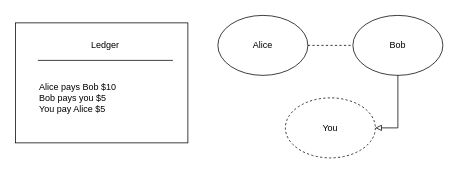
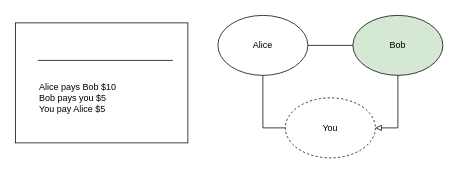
- <mxCell id="11" value="Ledger" style="text;html=1;strokeColor=none;fillColor=none;align=center;verticalAlign=middle;whiteSpace=wrap;rounded=0;" vertex="1" parent="9"><mxGeometry x="100" y="20" width="40" height="20" as="geometry" /></mxCell>
- <mxCell id="5" value="" style="edgeStyle=orthogonalEdgeStyle;rounded=0;orthogonalLoop=1;jettySize=auto;html=1;endArrow=none;endFill=0;dashed=1;" edge="1" parent="2" source="3" target="4"><mxGeometry relative="1" as="geometry" /></mxCell>
+ <mxCell id="5" value="" style="edgeStyle=orthogonalEdgeStyle;rounded=0;orthogonalLoop=1;jettySize=auto;html=1;endArrow=none;endFill=0;" edge="1" parent="2" source="3" target="4"><mxGeometry relative="1" as="geometry" /></mxCell>
- <mxCell id="4" value="Bob" style="ellipse;whiteSpace=wrap;html=1;" vertex="1" parent="2"><mxGeometry x="180" width="120" height="80" as="geometry" /></mxCell>
+ <mxCell id="4" value="Bob" style="ellipse;whiteSpace=wrap;html=1;fillColor=#d5e8d4;" vertex="1" parent="2"><mxGeometry x="180" width="120" height="80" as="geometry" /></mxCell>
+ <mxCell id="7" value="" style="edgeStyle=orthogonalEdgeStyle;rounded=0;orthogonalLoop=1;jettySize=auto;html=1;entryX=0;entryY=0.5;entryDx=0;entryDy=0;endArrow=none;endFill=0;" edge="1" parent="2" source="3" target="6"><mxGeometry relative="1" as="geometry"><mxPoint x="60" y="160" as="targetPoint" /></mxGeometry></mxCell>
